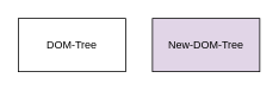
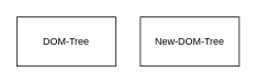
- <mxCell id="3" value="New-DOM-Tree" style="rounded=0;whiteSpace=wrap;html=1;fillColor=#e1d5e7;" vertex="1" parent="1"><mxGeometry x="170" y="20" width="120" height="60" as="geometry" /></mxCell>
+ <mxCell id="3" value="New-DOM-Tree" style="rounded=0;whiteSpace=wrap;html=1;" vertex="1" parent="1"><mxGeometry x="170" y="20" width="120" height="60" as="geometry" /></mxCell>
